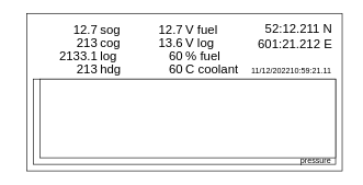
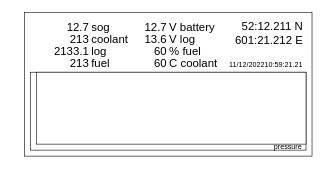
- <mxCell id="13" value="V fuel" style="text;html=1;strokeColor=none;fillColor=none;align=left;verticalAlign=middle;whiteSpace=wrap;rounded=0;fontSize=19;" vertex="1" parent="1"><mxGeometry x="280" y="30" width="130" height="30" as="geometry" /></mxCell>
+ <mxCell id="13" value="V battery" style="text;html=1;strokeColor=none;fillColor=none;align=left;verticalAlign=middle;whiteSpace=wrap;rounded=0;fontSize=19;" vertex="1" parent="1"><mxGeometry x="280" y="30" width="130" height="30" as="geometry" /></mxCell>
- <mxCell id="9" value="cog" style="text;html=1;strokeColor=none;fillColor=none;align=left;verticalAlign=middle;whiteSpace=wrap;rounded=0;fontSize=19;" vertex="1" parent="1"><mxGeometry x="150" y="50" width="130" height="30" as="geometry" /></mxCell>
+ <mxCell id="9" value="coolant" style="text;html=1;strokeColor=none;fillColor=none;align=left;verticalAlign=middle;whiteSpace=wrap;rounded=0;fontSize=19;" vertex="1" parent="1"><mxGeometry x="150" y="50" width="130" height="30" as="geometry" /></mxCell>
- <mxCell id="11" value="hdg" style="text;html=1;strokeColor=none;fillColor=none;align=left;verticalAlign=middle;whiteSpace=wrap;rounded=0;fontSize=19;" vertex="1" parent="1"><mxGeometry x="150" y="90" width="130" height="30" as="geometry" /></mxCell>
+ <mxCell id="11" value="fuel" style="text;html=1;strokeColor=none;fillColor=none;align=left;verticalAlign=middle;whiteSpace=wrap;rounded=0;fontSize=19;" vertex="1" parent="1"><mxGeometry x="150" y="90" width="130" height="30" as="geometry" /></mxCell>
- <mxCell id="20" value="&lt;div style=&quot;text-align: right;&quot;&gt;&lt;span style=&quot;background-color: initial; font-size: 12px;&quot;&gt;&lt;font style=&quot;font-size: 12px;&quot;&gt;11/12/202210:59:21.11&lt;/font&gt;&lt;/span&gt;&lt;br&gt;&lt;/div&gt;" style="text;html=1;strokeColor=none;fillColor=none;align=left;verticalAlign=middle;whiteSpace=wrap;rounded=0;fontSize=19;" vertex="1" parent="1"><mxGeometry x="380" y="90" width="140" height="30" as="geometry" /></mxCell>
+ <mxCell id="20" value="&lt;div style=&quot;text-align: right;&quot;&gt;&lt;span style=&quot;background-color: initial; font-size: 12px;&quot;&gt;&lt;font style=&quot;font-size: 12px;&quot;&gt;11/12/202210:59:21.21&lt;/font&gt;&lt;/span&gt;&lt;br&gt;&lt;/div&gt;" style="text;html=1;strokeColor=none;fillColor=none;align=left;verticalAlign=middle;whiteSpace=wrap;rounded=0;fontSize=19;" vertex="1" parent="1"><mxGeometry x="380" y="90" width="140" height="30" as="geometry" /></mxCell>
